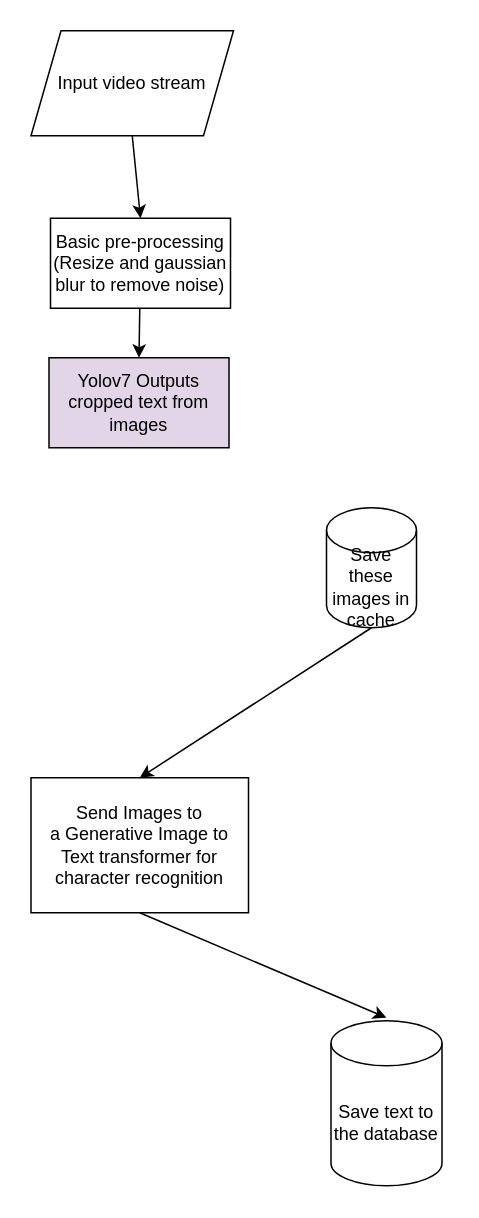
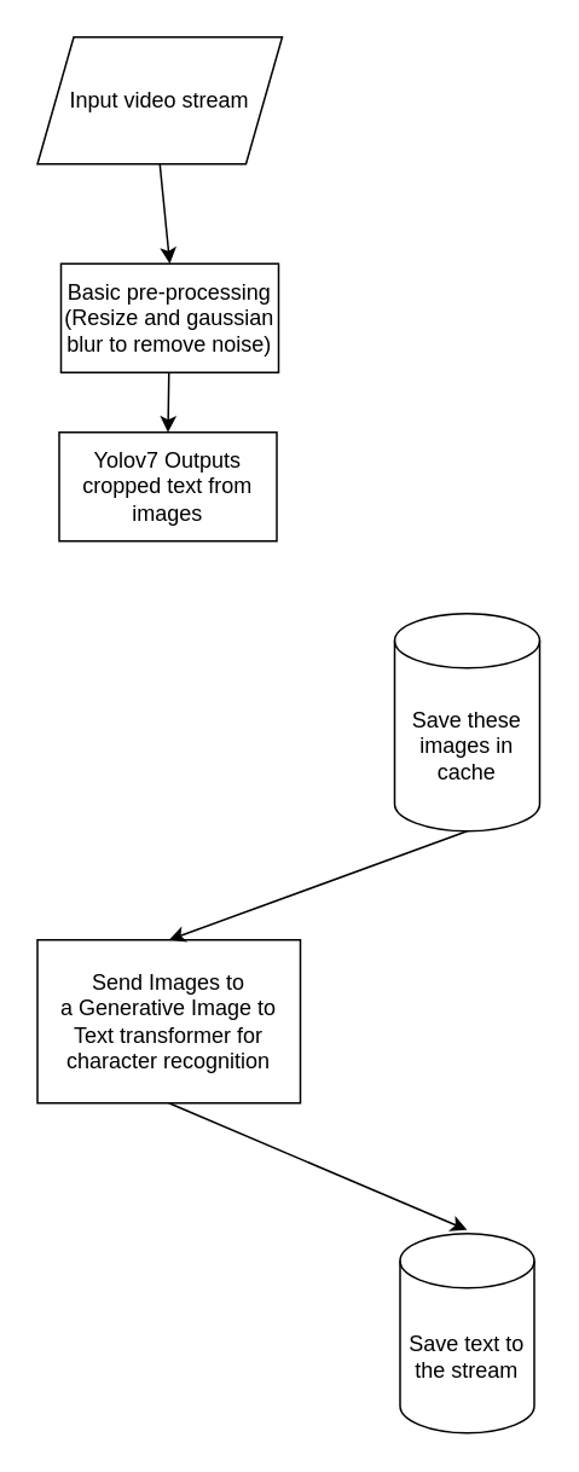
- <mxCell id="3" value="Yolov7 Outputs cropped text from images" style="rounded=0;whiteSpace=wrap;html=1;fillColor=#e1d5e7;" vertex="1" parent="1"><mxGeometry x="32" y="238" width="120" height="60" as="geometry" /></mxCell>
+ <mxCell id="3" value="Yolov7 Outputs cropped text from images" style="rounded=0;whiteSpace=wrap;html=1;" vertex="1" parent="1"><mxGeometry x="32" y="238" width="120" height="60" as="geometry" /></mxCell>
- <mxCell id="4" value="Save these&lt;br&gt;images in cache" style="shape=cylinder3;whiteSpace=wrap;html=1;boundedLbl=1;backgroundOutline=1;size=15;" vertex="1" parent="1"><mxGeometry x="217" y="338" width="60" height="80" as="geometry" /></mxCell>
+ <mxCell id="4" value="Save these&lt;br&gt;images in cache" style="shape=cylinder3;whiteSpace=wrap;html=1;boundedLbl=1;backgroundOutline=1;size=15;" vertex="1" parent="1"><mxGeometry x="217" y="338" width="80" height="120" as="geometry" /></mxCell>
- <mxCell id="7" value="Save text to the database" style="shape=cylinder3;whiteSpace=wrap;html=1;boundedLbl=1;backgroundOutline=1;size=15;" vertex="1" parent="1"><mxGeometry x="220" y="680" width="74" height="110" as="geometry" /></mxCell>
+ <mxCell id="7" value="Save text to the stream" style="shape=cylinder3;whiteSpace=wrap;html=1;boundedLbl=1;backgroundOutline=1;size=15;" vertex="1" parent="1"><mxGeometry x="220" y="680" width="74" height="110" as="geometry" /></mxCell>
